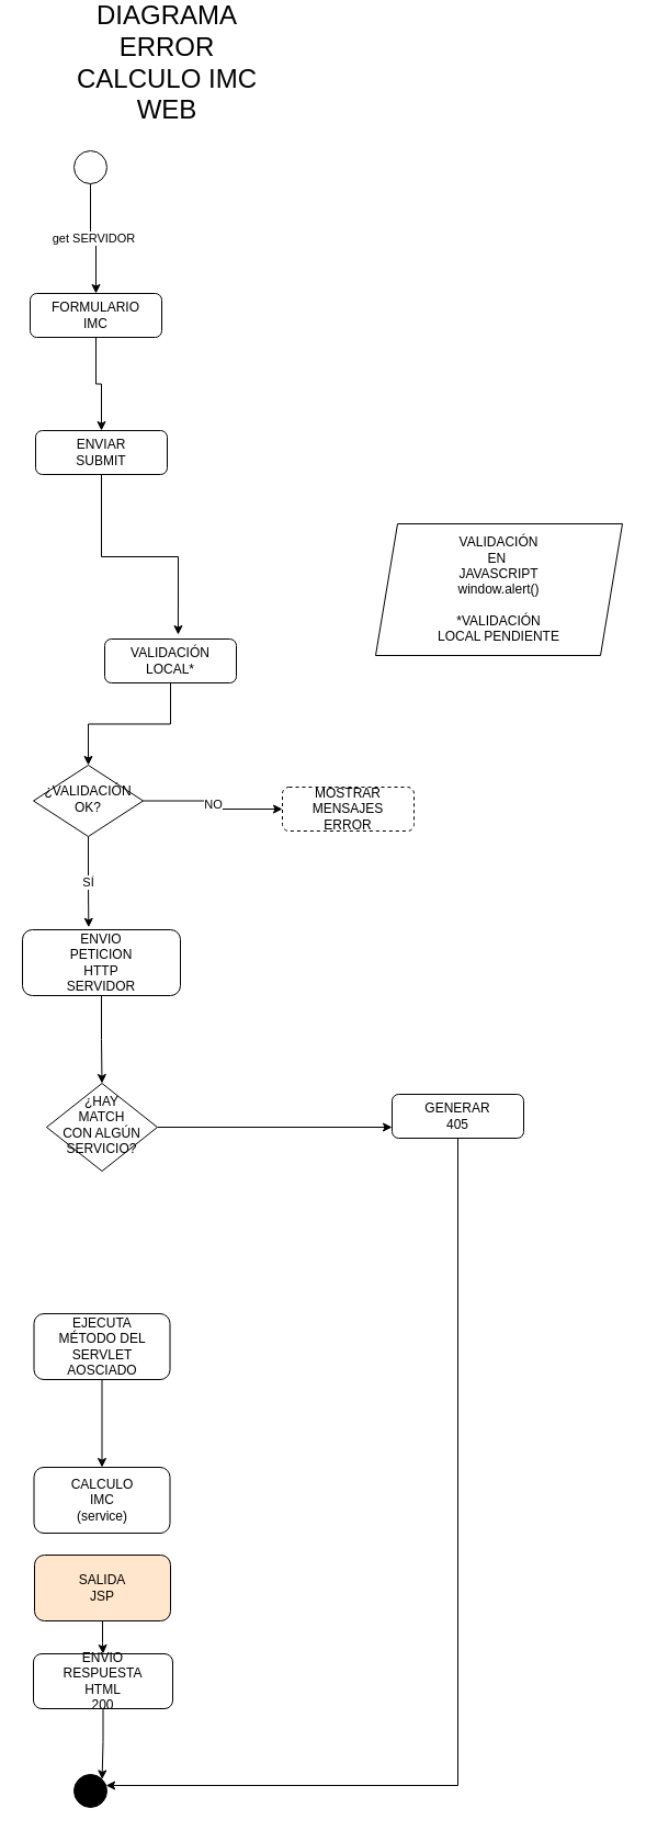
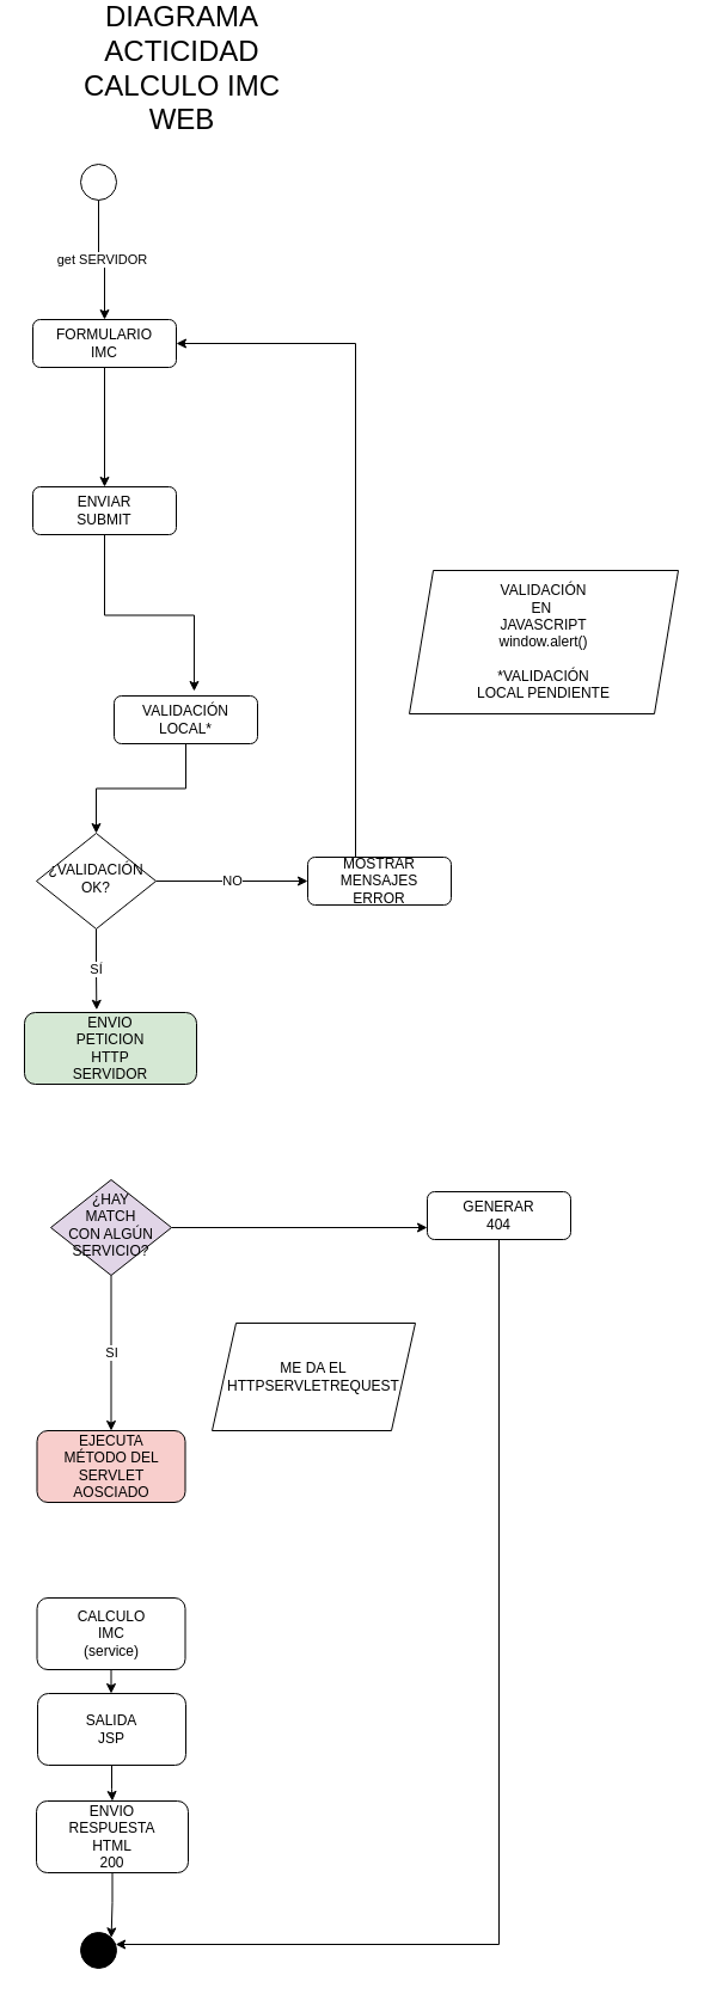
- <mxCell id="4" value="&lt;font style=&quot;font-size: 24px&quot;&gt;DIAGRAMA ERROR CALCULO IMC&lt;br&gt;WEB&lt;/font&gt;" style="text;html=1;strokeColor=none;fillColor=none;align=center;verticalAlign=middle;whiteSpace=wrap;rounded=0;" parent="1" vertex="1"><mxGeometry x="57" y="20" width="190" height="20" as="geometry" /></mxCell>
+ <mxCell id="4" value="&lt;font style=&quot;font-size: 24px&quot;&gt;DIAGRAMA ACTICIDAD CALCULO IMC&lt;br&gt;WEB&lt;/font&gt;" style="text;html=1;strokeColor=none;fillColor=none;align=center;verticalAlign=middle;whiteSpace=wrap;rounded=0;" parent="1" vertex="1"><mxGeometry x="57" y="20" width="190" height="20" as="geometry" /></mxCell>
- <mxCell id="9" value="ENVIAR&lt;br&gt;SUBMIT" style="rounded=1;whiteSpace=wrap;html=1;fontSize=12;glass=0;strokeWidth=1;shadow=0;" parent="1" vertex="1"><mxGeometry x="32" y="365" width="120" height="40" as="geometry" /></mxCell>
+ <mxCell id="9" value="ENVIAR&lt;br&gt;SUBMIT" style="rounded=1;whiteSpace=wrap;html=1;fontSize=12;glass=0;strokeWidth=1;shadow=0;" parent="1" vertex="1"><mxGeometry x="27" y="380" width="120" height="40" as="geometry" /></mxCell>
+ <mxCell id="17" style="edgeStyle=orthogonalEdgeStyle;rounded=0;orthogonalLoop=1;jettySize=auto;html=1;" parent="1" source="18" target="3" edge="1"><mxGeometry relative="1" as="geometry"><Array as="points"><mxPoint x="297" y="260" /></Array></mxGeometry></mxCell>
- <mxCell id="14" value="¿VALIDACIÓN&lt;br&gt;OK?" style="rhombus;whiteSpace=wrap;html=1;shadow=0;fontFamily=Helvetica;fontSize=12;align=center;strokeWidth=1;spacing=6;spacingTop=-4;" parent="1" vertex="1"><mxGeometry x="30" y="670" width="100" height="65" as="geometry" /></mxCell>
+ <mxCell id="14" value="¿VALIDACIÓN&lt;br&gt;OK?" style="rhombus;whiteSpace=wrap;html=1;shadow=0;fontFamily=Helvetica;fontSize=12;align=center;strokeWidth=1;spacing=6;spacingTop=-4;" parent="1" vertex="1"><mxGeometry x="30" y="670" width="100" height="80" as="geometry" /></mxCell>
- <mxCell id="18" value="MOSTRAR&lt;br&gt;MENSAJES&lt;br&gt;ERROR" style="rounded=1;whiteSpace=wrap;html=1;fontSize=12;glass=0;strokeWidth=1;shadow=0;dashed=1;" parent="1" vertex="1"><mxGeometry x="257" y="690" width="120" height="40" as="geometry" /></mxCell>
+ <mxCell id="18" value="MOSTRAR&lt;br&gt;MENSAJES&lt;br&gt;ERROR" style="rounded=1;whiteSpace=wrap;html=1;fontSize=12;glass=0;strokeWidth=1;shadow=0;" parent="1" vertex="1"><mxGeometry x="257" y="690" width="120" height="40" as="geometry" /></mxCell>
- <mxCell id="16" value="ENVIO&lt;br&gt;PETICION&lt;br&gt;HTTP&lt;br&gt;SERVIDOR" style="rounded=1;whiteSpace=wrap;html=1;fontSize=12;glass=0;strokeWidth=1;shadow=0;" parent="1" vertex="1"><mxGeometry x="20" y="820" width="144" height="60" as="geometry" /></mxCell>
+ <mxCell id="16" value="ENVIO&lt;br&gt;PETICION&lt;br&gt;HTTP&lt;br&gt;SERVIDOR" style="rounded=1;whiteSpace=wrap;html=1;fontSize=12;glass=0;strokeWidth=1;shadow=0;fillColor=#d5e8d4;" parent="1" vertex="1"><mxGeometry x="20" y="820" width="144" height="60" as="geometry" /></mxCell>
- <mxCell id="15" style="edgeStyle=orthogonalEdgeStyle;rounded=0;orthogonalLoop=1;jettySize=auto;html=1;entryX=0.5;entryY=0;entryDx=0;entryDy=0;" parent="1" source="16" target="21" edge="1"><mxGeometry relative="1" as="geometry" /></mxCell>
- <mxCell id="25" value="GENERAR&lt;br&gt;405" style="rounded=1;whiteSpace=wrap;html=1;fontSize=12;glass=0;strokeWidth=1;shadow=0;" parent="1" vertex="1"><mxGeometry x="357" y="970" width="120" height="40" as="geometry" /></mxCell>
+ <mxCell id="25" value="GENERAR&lt;br&gt;404" style="rounded=1;whiteSpace=wrap;html=1;fontSize=12;glass=0;strokeWidth=1;shadow=0;" parent="1" vertex="1"><mxGeometry x="357" y="970" width="120" height="40" as="geometry" /></mxCell>
- <mxCell id="21" value="¿HAY&lt;br&gt;MATCH&lt;br&gt;CON ALGÚN SERVICIO?" style="rhombus;whiteSpace=wrap;html=1;shadow=0;fontFamily=Helvetica;fontSize=12;align=center;strokeWidth=1;spacing=6;spacingTop=-4;" parent="1" vertex="1"><mxGeometry x="42" y="960" width="101" height="80" as="geometry" /></mxCell>
+ <mxCell id="21" value="¿HAY&lt;br&gt;MATCH&lt;br&gt;CON ALGÚN SERVICIO?" style="rhombus;whiteSpace=wrap;html=1;shadow=0;fontFamily=Helvetica;fontSize=12;align=center;strokeWidth=1;spacing=6;spacingTop=-4;fillColor=#e1d5e7;" parent="1" vertex="1"><mxGeometry x="42" y="960" width="101" height="80" as="geometry" /></mxCell>
+ <mxCell id="19" value="SI" style="edgeStyle=orthogonalEdgeStyle;rounded=0;orthogonalLoop=1;jettySize=auto;html=1;" parent="1" source="21" target="23" edge="1"><mxGeometry relative="1" as="geometry" /></mxCell>
+ <mxCell id="27" value="ME DA EL&lt;br&gt;HTTPSERVLETREQUEST" style="shape=parallelogram;perimeter=parallelogramPerimeter;whiteSpace=wrap;html=1;fixedSize=1;fillColor=#FFFFFF;" parent="1" vertex="1"><mxGeometry x="177" y="1080" width="170" height="90" as="geometry" /></mxCell>
- <mxCell id="23" value="EJECUTA&lt;br&gt;MÉTODO DEL&lt;br&gt;SERVLET&lt;br&gt;AOSCIADO" style="rounded=1;whiteSpace=wrap;html=1;fontSize=12;glass=0;strokeWidth=1;shadow=0;" parent="1" vertex="1"><mxGeometry x="30.5" y="1170" width="124" height="60" as="geometry" /></mxCell>
+ <mxCell id="23" value="EJECUTA&lt;br&gt;MÉTODO DEL&lt;br&gt;SERVLET&lt;br&gt;AOSCIADO" style="rounded=1;whiteSpace=wrap;html=1;fontSize=12;glass=0;strokeWidth=1;shadow=0;fillColor=#f8cecc;" parent="1" vertex="1"><mxGeometry x="30.5" y="1170" width="124" height="60" as="geometry" /></mxCell>
- <mxCell id="22" value="" style="edgeStyle=orthogonalEdgeStyle;rounded=0;orthogonalLoop=1;jettySize=auto;html=1;" parent="1" source="23" target="29" edge="1"><mxGeometry relative="1" as="geometry" /></mxCell>
+ <mxCell id="28" style="edgeStyle=orthogonalEdgeStyle;rounded=0;orthogonalLoop=1;jettySize=auto;html=1;" edge="1" parent="1" source="29" target="31"><mxGeometry relative="1" as="geometry" /></mxCell>
- <mxCell id="31" value="SALIDA&lt;br&gt;JSP" style="rounded=1;whiteSpace=wrap;html=1;fontSize=12;glass=0;strokeWidth=1;shadow=0;fillColor=#ffe6cc;" vertex="1" parent="1"><mxGeometry x="31" y="1390" width="124" height="60" as="geometry" /></mxCell>
+ <mxCell id="31" value="SALIDA&lt;br&gt;JSP" style="rounded=1;whiteSpace=wrap;html=1;fontSize=12;glass=0;strokeWidth=1;shadow=0;" vertex="1" parent="1"><mxGeometry x="31" y="1390" width="124" height="60" as="geometry" /></mxCell>
- <mxCell id="33" value="ENVIO&lt;br&gt;RESPUESTA&lt;br&gt;HTML&lt;br&gt;200&lt;br&gt;" style="rounded=1;whiteSpace=wrap;html=1;fontSize=12;glass=0;strokeWidth=1;shadow=0;" vertex="1" parent="1"><mxGeometry x="30" y="1480" width="127" height="50" as="geometry" /></mxCell>
+ <mxCell id="33" value="ENVIO&lt;br&gt;RESPUESTA&lt;br&gt;HTML&lt;br&gt;200&lt;br&gt;" style="rounded=1;whiteSpace=wrap;html=1;fontSize=12;glass=0;strokeWidth=1;shadow=0;" vertex="1" parent="1"><mxGeometry x="30" y="1480" width="127" height="60" as="geometry" /></mxCell>
